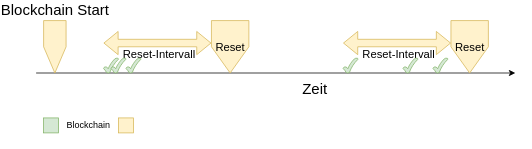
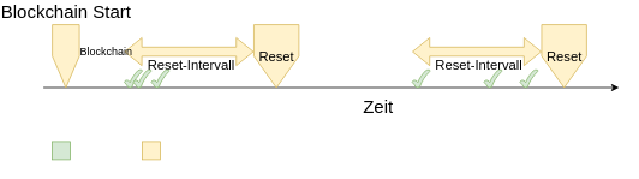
- <mxCell id="16" value="Blockchain" style="text;html=1;align=center;verticalAlign=middle;whiteSpace=wrap;rounded=0;" vertex="1" parent="1"><mxGeometry x="70" y="150" width="40" height="20" as="geometry" /></mxCell>
+ <mxCell id="16" value="Blockchain" style="text;html=1;align=center;verticalAlign=middle;whiteSpace=wrap;rounded=0;" vertex="1" parent="1"><mxGeometry x="70" y="40" width="40" height="20" as="geometry" /></mxCell>
